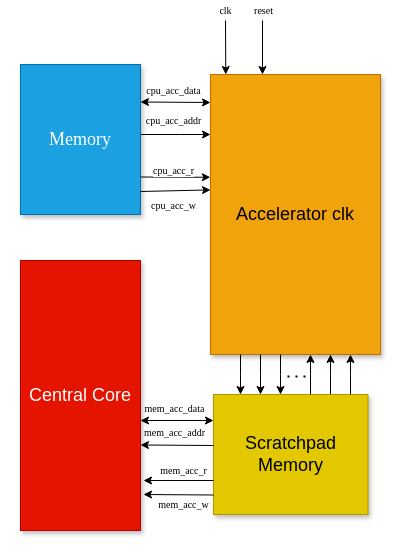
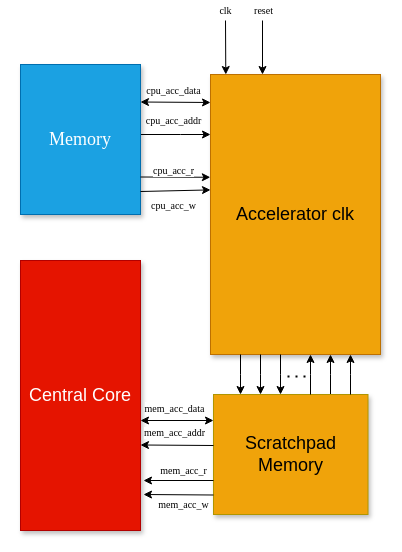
- <mxCell id="6" value="Scratchpad Memory" style="whiteSpace=wrap;html=1;shadow=1;fontSize=18;points=[[0,0,0,0,0],[0,0.09,0,0,0],[0,0.18,0,0,0],[0,0.25,0,0,0],[0,0.27,0,0,0],[0,0.36,0,0,0],[0,0.45,0,0,0],[0,0.5,0,0,0],[0,0.55,0,0,0],[0,0.64,0,0,0],[0,0.73,0,0,0],[0,0.75,0,0,0],[0,0.82,0,0,0],[0,0.91,0,0,0],[0,1,0,0,0],[0.25,0,0,0,0],[0.25,1,0,0,0],[0.5,0,0,0,0],[0.5,1,0,0,0],[0.75,0,0,0,0],[0.75,1,0,0,0],[1,0,0,0,0],[1,0.25,0,0,0],[1,0.5,0,0,0],[1,0.75,0,0,0],[1,1,0,0,0]];fillColor=#e3c800;fontColor=#000000;strokeColor=#B09500;" parent="1" vertex="1"><mxGeometry x="213" y="394" width="154.5" height="120" as="geometry" /></mxCell>
+ <mxCell id="6" value="Scratchpad Memory" style="whiteSpace=wrap;html=1;shadow=1;fontSize=18;points=[[0,0,0,0,0],[0,0.09,0,0,0],[0,0.18,0,0,0],[0,0.25,0,0,0],[0,0.27,0,0,0],[0,0.36,0,0,0],[0,0.45,0,0,0],[0,0.5,0,0,0],[0,0.55,0,0,0],[0,0.64,0,0,0],[0,0.73,0,0,0],[0,0.75,0,0,0],[0,0.82,0,0,0],[0,0.91,0,0,0],[0,1,0,0,0],[0.25,0,0,0,0],[0.25,1,0,0,0],[0.5,0,0,0,0],[0.5,1,0,0,0],[0.75,0,0,0,0],[0.75,1,0,0,0],[1,0,0,0,0],[1,0.25,0,0,0],[1,0.5,0,0,0],[1,0.75,0,0,0],[1,1,0,0,0]];fillColor=#f0a30a;fontColor=#000000;strokeColor=#B09500;" parent="1" vertex="1"><mxGeometry x="213" y="394" width="154.5" height="120" as="geometry" /></mxCell>
